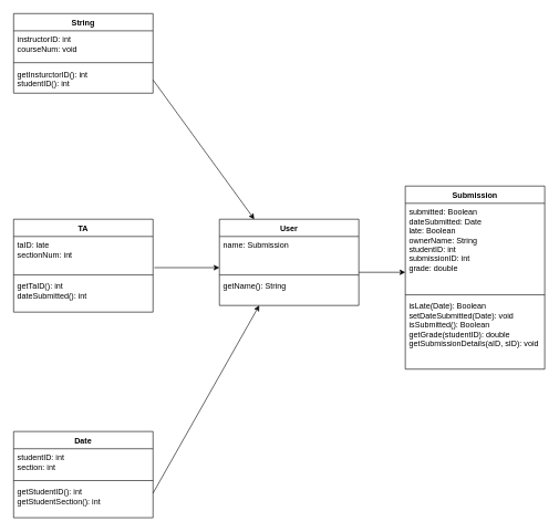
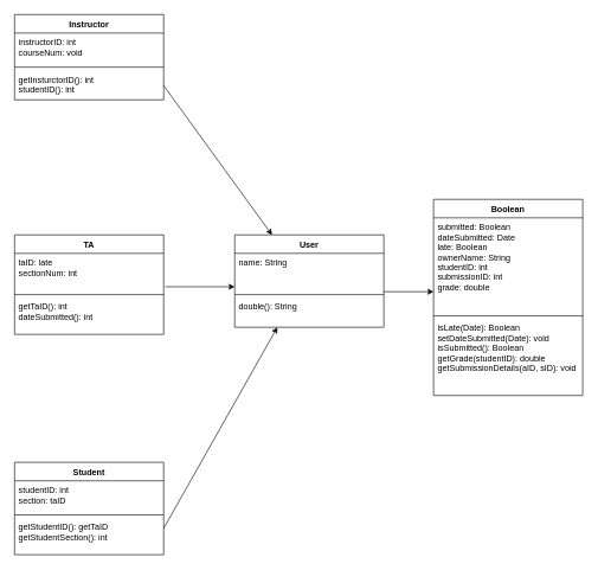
- <mxCell id="6" value="String" style="swimlane;fontStyle=1;align=center;verticalAlign=top;childLayout=stackLayout;horizontal=1;startSize=26;horizontalStack=0;resizeParent=1;resizeParentMax=0;resizeLast=0;collapsible=1;marginBottom=0;" vertex="1" parent="1"><mxGeometry x="20" y="20" width="210" height="120" as="geometry" /></mxCell>
+ <mxCell id="6" value="Instructor" style="swimlane;fontStyle=1;align=center;verticalAlign=top;childLayout=stackLayout;horizontal=1;startSize=26;horizontalStack=0;resizeParent=1;resizeParentMax=0;resizeLast=0;collapsible=1;marginBottom=0;" vertex="1" parent="1"><mxGeometry x="20" y="20" width="210" height="120" as="geometry" /></mxCell>
- <mxCell id="21" value="Submission" style="swimlane;fontStyle=1;align=center;verticalAlign=top;childLayout=stackLayout;horizontal=1;startSize=26;horizontalStack=0;resizeParent=1;resizeParentMax=0;resizeLast=0;collapsible=1;marginBottom=0;" vertex="1" parent="1"><mxGeometry x="610" y="280" width="210" height="276" as="geometry" /></mxCell>
+ <mxCell id="21" value="Boolean" style="swimlane;fontStyle=1;align=center;verticalAlign=top;childLayout=stackLayout;horizontal=1;startSize=26;horizontalStack=0;resizeParent=1;resizeParentMax=0;resizeLast=0;collapsible=1;marginBottom=0;" vertex="1" parent="1"><mxGeometry x="610" y="280" width="210" height="276" as="geometry" /></mxCell>
- <mxCell id="3" value="name: Submission" style="text;strokeColor=none;fillColor=none;align=left;verticalAlign=top;spacingLeft=4;spacingRight=4;overflow=hidden;rotatable=0;points=[[0,0.5],[1,0.5]];portConstraint=eastwest;" parent="2" vertex="1"><mxGeometry y="26" width="210" height="54" as="geometry" /></mxCell>
+ <mxCell id="3" value="name: String" style="text;strokeColor=none;fillColor=none;align=left;verticalAlign=top;spacingLeft=4;spacingRight=4;overflow=hidden;rotatable=0;points=[[0,0.5],[1,0.5]];portConstraint=eastwest;" parent="2" vertex="1"><mxGeometry y="26" width="210" height="54" as="geometry" /></mxCell>
- <mxCell id="5" value="getName(): String" style="text;strokeColor=none;fillColor=none;align=left;verticalAlign=top;spacingLeft=4;spacingRight=4;overflow=hidden;rotatable=0;points=[[0,0.5],[1,0.5]];portConstraint=eastwest;" parent="2" vertex="1"><mxGeometry y="88" width="210" height="42" as="geometry" /></mxCell>
+ <mxCell id="5" value="double(): String" style="text;strokeColor=none;fillColor=none;align=left;verticalAlign=top;spacingLeft=4;spacingRight=4;overflow=hidden;rotatable=0;points=[[0,0.5],[1,0.5]];portConstraint=eastwest;" parent="2" vertex="1"><mxGeometry y="88" width="210" height="42" as="geometry" /></mxCell>
- <mxCell id="15" value="Date" style="swimlane;fontStyle=1;align=center;verticalAlign=top;childLayout=stackLayout;horizontal=1;startSize=26;horizontalStack=0;resizeParent=1;resizeParentMax=0;resizeLast=0;collapsible=1;marginBottom=0;" vertex="1" parent="1"><mxGeometry x="20" y="650" width="210" height="130" as="geometry" /></mxCell>
+ <mxCell id="15" value="Student" style="swimlane;fontStyle=1;align=center;verticalAlign=top;childLayout=stackLayout;horizontal=1;startSize=26;horizontalStack=0;resizeParent=1;resizeParentMax=0;resizeLast=0;collapsible=1;marginBottom=0;" vertex="1" parent="1"><mxGeometry x="20" y="650" width="210" height="130" as="geometry" /></mxCell>
- <mxCell id="16" value="studentID: int &#10;section: int " style="text;strokeColor=none;fillColor=none;align=left;verticalAlign=top;spacingLeft=4;spacingRight=4;overflow=hidden;rotatable=0;points=[[0,0.5],[1,0.5]];portConstraint=eastwest;" vertex="1" parent="15"><mxGeometry y="26" width="210" height="44" as="geometry" /></mxCell>
+ <mxCell id="16" value="studentID: int &#10;section: taID " style="text;strokeColor=none;fillColor=none;align=left;verticalAlign=top;spacingLeft=4;spacingRight=4;overflow=hidden;rotatable=0;points=[[0,0.5],[1,0.5]];portConstraint=eastwest;" vertex="1" parent="15"><mxGeometry y="26" width="210" height="44" as="geometry" /></mxCell>
- <mxCell id="18" value="getStudentID(): int&#10;getStudentSection(): int" style="text;strokeColor=none;fillColor=none;align=left;verticalAlign=top;spacingLeft=4;spacingRight=4;overflow=hidden;rotatable=0;points=[[0,0.5],[1,0.5]];portConstraint=eastwest;" vertex="1" parent="15"><mxGeometry y="78" width="210" height="52" as="geometry" /></mxCell>
+ <mxCell id="18" value="getStudentID(): getTaID&#10;getStudentSection(): int" style="text;strokeColor=none;fillColor=none;align=left;verticalAlign=top;spacingLeft=4;spacingRight=4;overflow=hidden;rotatable=0;points=[[0,0.5],[1,0.5]];portConstraint=eastwest;" vertex="1" parent="15"><mxGeometry y="78" width="210" height="52" as="geometry" /></mxCell>
